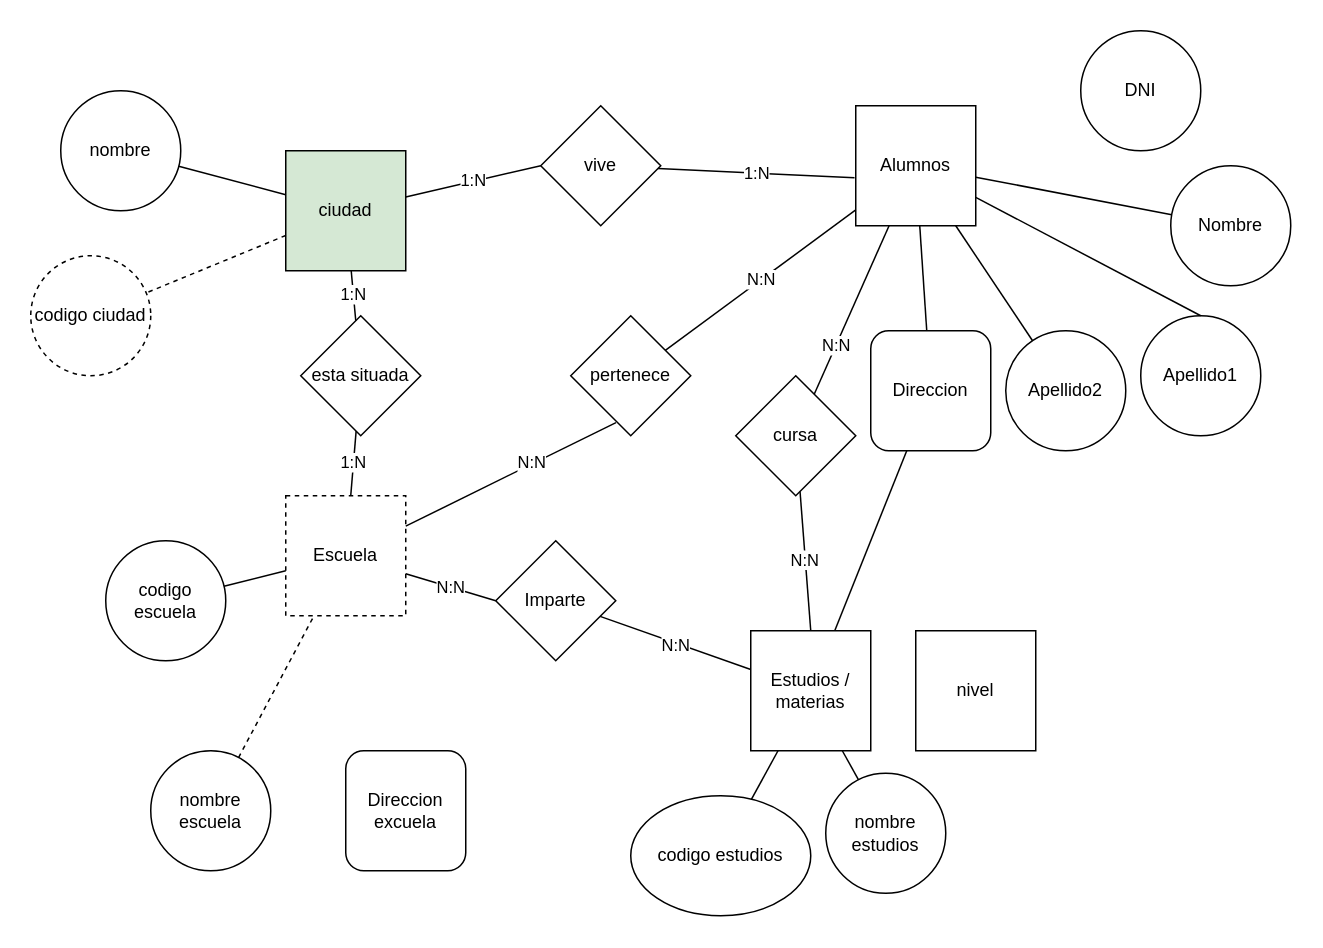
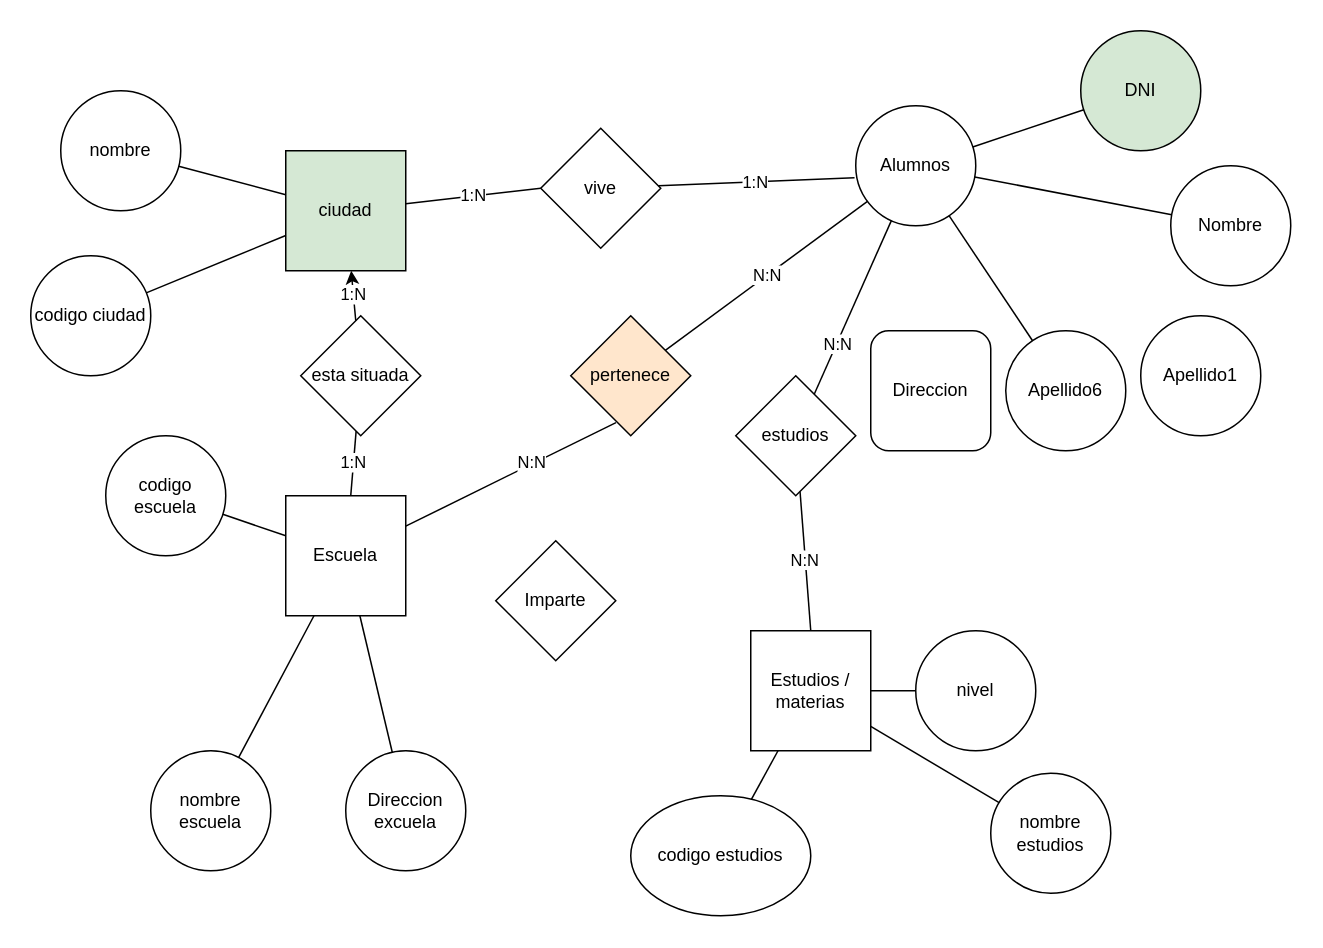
- <mxCell id="8" value="DNI" style="ellipse;whiteSpace=wrap;html=1;aspect=fixed;" vertex="1" parent="1"><mxGeometry x="720" y="20" width="80" height="80" as="geometry" /></mxCell>
+ <mxCell id="8" value="DNI" style="ellipse;whiteSpace=wrap;html=1;aspect=fixed;fillColor=#d5e8d4;" vertex="1" parent="1"><mxGeometry x="720" y="20" width="80" height="80" as="geometry" /></mxCell>
+ <mxCell id="9" value="" style="endArrow=none;html=1;rounded=0;" edge="1" parent="1" source="7" target="8"><mxGeometry width="50" height="50" relative="1" as="geometry"><mxPoint x="450" y="370" as="sourcePoint" /><mxPoint x="500" y="320" as="targetPoint" /></mxGeometry></mxCell>
- <mxCell id="20" value="vive" style="rhombus;whiteSpace=wrap;html=1;" vertex="1" parent="1"><mxGeometry x="360" y="70" width="80" height="80" as="geometry" /></mxCell>
+ <mxCell id="20" value="vive" style="rhombus;whiteSpace=wrap;html=1;" vertex="1" parent="1"><mxGeometry x="360" y="85" width="80" height="80" as="geometry" /></mxCell>
- <mxCell id="7" value="Alumnos" style="whiteSpace=wrap;html=1;aspect=fixed;" vertex="1" parent="1"><mxGeometry x="570" y="70" width="80" height="80" as="geometry" /></mxCell>
+ <mxCell id="7" value="Alumnos" style="ellipse;whiteSpace=wrap;html=1;aspect=fixed;" vertex="1" parent="1"><mxGeometry x="570" y="70" width="80" height="80" as="geometry" /></mxCell>
- <mxCell id="15" value="" style="endArrow=none;html=1;rounded=0;exitX=0.5;exitY=0;exitDx=0;exitDy=0;" edge="1" parent="1" source="11" target="7"><mxGeometry width="50" height="50" relative="1" as="geometry"><mxPoint x="724.223" y="202.111" as="sourcePoint" /><mxPoint x="640" y="160" as="targetPoint" /></mxGeometry></mxCell>
- <mxCell id="6" value="" style="endArrow=none;html=1;rounded=0;dashed=1;" edge="1" parent="1" source="3" target="2"><mxGeometry width="50" height="50" relative="1" as="geometry"><mxPoint x="450" y="370" as="sourcePoint" /><mxPoint x="500" y="320" as="targetPoint" /></mxGeometry></mxCell>
+ <mxCell id="6" value="" style="endArrow=none;html=1;rounded=0;" edge="1" parent="1" source="3" target="2"><mxGeometry width="50" height="50" relative="1" as="geometry"><mxPoint x="450" y="370" as="sourcePoint" /><mxPoint x="500" y="320" as="targetPoint" /></mxGeometry></mxCell>
- <mxCell id="29" value="1:N" style="endArrow=none;html=1;rounded=0;" edge="1" parent="1" source="28" target="3"><mxGeometry width="50" height="50" relative="1" as="geometry"><mxPoint x="450" y="360" as="sourcePoint" /><mxPoint x="500" y="310" as="targetPoint" /></mxGeometry></mxCell>
+ <mxCell id="29" value="1:N" style="endArrow=classic;html=1;rounded=0;" edge="1" parent="1" source="28" target="3"><mxGeometry width="50" height="50" relative="1" as="geometry"><mxPoint x="450" y="360" as="sourcePoint" /><mxPoint x="500" y="310" as="targetPoint" /></mxGeometry></mxCell>
- <mxCell id="17" value="" style="endArrow=none;html=1;rounded=0;" edge="1" parent="1" source="13" target="7"><mxGeometry width="50" height="50" relative="1" as="geometry"><mxPoint x="744.223" y="222.111" as="sourcePoint" /><mxPoint x="660" y="180" as="targetPoint" /></mxGeometry></mxCell>
- <mxCell id="2" value="codigo ciudad" style="ellipse;whiteSpace=wrap;html=1;aspect=fixed;dashed=1;" vertex="1" parent="1"><mxGeometry x="20" y="170" width="80" height="80" as="geometry" /></mxCell>
+ <mxCell id="2" value="codigo ciudad" style="ellipse;whiteSpace=wrap;html=1;aspect=fixed;" vertex="1" parent="1"><mxGeometry x="20" y="170" width="80" height="80" as="geometry" /></mxCell>
- <mxCell id="40" value="pertenece" style="rhombus;whiteSpace=wrap;html=1;" vertex="1" parent="1"><mxGeometry x="380" y="210" width="80" height="80" as="geometry" /></mxCell>
+ <mxCell id="40" value="pertenece" style="rhombus;whiteSpace=wrap;html=1;fillColor=#ffe6cc;" vertex="1" parent="1"><mxGeometry x="380" y="210" width="80" height="80" as="geometry" /></mxCell>
- <mxCell id="12" value="Apellido2" style="ellipse;whiteSpace=wrap;html=1;aspect=fixed;" vertex="1" parent="1"><mxGeometry x="670" y="220" width="80" height="80" as="geometry" /></mxCell>
+ <mxCell id="12" value="Apellido6" style="ellipse;whiteSpace=wrap;html=1;aspect=fixed;" vertex="1" parent="1"><mxGeometry x="670" y="220" width="80" height="80" as="geometry" /></mxCell>
- <mxCell id="36" value="cursa" style="rhombus;whiteSpace=wrap;html=1;" vertex="1" parent="1"><mxGeometry x="490" y="250" width="80" height="80" as="geometry" /></mxCell>
+ <mxCell id="36" value="estudios" style="rhombus;whiteSpace=wrap;html=1;" vertex="1" parent="1"><mxGeometry x="490" y="250" width="80" height="80" as="geometry" /></mxCell>
- <mxCell id="49" value="" style="endArrow=none;html=1;rounded=0;" edge="1" parent="1" source="31" target="13"><mxGeometry width="50" height="50" relative="1" as="geometry"><mxPoint x="450" y="340" as="sourcePoint" /><mxPoint x="500" y="290" as="targetPoint" /></mxGeometry></mxCell>
+ <mxCell id="49" value="" style="endArrow=none;html=1;rounded=0;" edge="1" parent="1" source="31" target="48"><mxGeometry width="50" height="50" relative="1" as="geometry"><mxPoint x="450" y="340" as="sourcePoint" /><mxPoint x="500" y="290" as="targetPoint" /></mxGeometry></mxCell>
- <mxCell id="18" value="Escuela" style="whiteSpace=wrap;html=1;aspect=fixed;dashed=1;" vertex="1" parent="1"><mxGeometry x="190" y="330" width="80" height="80" as="geometry" /></mxCell>
+ <mxCell id="18" value="Escuela" style="whiteSpace=wrap;html=1;aspect=fixed;" vertex="1" parent="1"><mxGeometry x="190" y="330" width="80" height="80" as="geometry" /></mxCell>
- <mxCell id="45" value="N:N" style="endArrow=none;html=1;rounded=0;entryX=0;entryY=0.5;entryDx=0;entryDy=0;" edge="1" parent="1" source="18" target="44"><mxGeometry width="50" height="50" relative="1" as="geometry"><mxPoint x="450" y="340" as="sourcePoint" /><mxPoint x="500" y="290" as="targetPoint" /></mxGeometry></mxCell>
- <mxCell id="19" value="codigo escuela" style="ellipse;whiteSpace=wrap;html=1;aspect=fixed;" vertex="1" parent="1"><mxGeometry x="70" y="360" width="80" height="80" as="geometry" /></mxCell>
+ <mxCell id="19" value="codigo escuela" style="ellipse;whiteSpace=wrap;html=1;aspect=fixed;" vertex="1" parent="1"><mxGeometry x="70" y="290" width="80" height="80" as="geometry" /></mxCell>
- <mxCell id="46" value="" style="endArrow=none;html=1;rounded=0;" edge="1" parent="1" source="44" target="31"><mxGeometry width="50" height="50" relative="1" as="geometry"><mxPoint x="450" y="340" as="sourcePoint" /><mxPoint x="500" y="290" as="targetPoint" /></mxGeometry></mxCell>
- <mxCell id="47" value="N:N" style="edgeLabel;html=1;align=center;verticalAlign=middle;resizable=0;points=[];" vertex="1" connectable="0" parent="46"><mxGeometry x="-0.644" y="1" relative="1" as="geometry"><mxPoint x="32" y="14" as="offset" /></mxGeometry></mxCell>
+ <mxCell id="27" value="" style="endArrow=none;html=1;rounded=0;" edge="1" parent="1" source="26" target="18"><mxGeometry width="50" height="50" relative="1" as="geometry"><mxPoint x="538.454" y="274.511" as="sourcePoint" /><mxPoint x="598.947" y="160" as="targetPoint" /></mxGeometry></mxCell>
- <mxCell id="25" value="" style="endArrow=none;html=1;rounded=0;dashed=1;" edge="1" parent="1" source="24" target="18"><mxGeometry width="50" height="50" relative="1" as="geometry"><mxPoint x="450" y="360" as="sourcePoint" /><mxPoint x="500" y="310" as="targetPoint" /></mxGeometry></mxCell>
+ <mxCell id="25" value="" style="endArrow=none;html=1;rounded=0;" edge="1" parent="1" source="24" target="18"><mxGeometry width="50" height="50" relative="1" as="geometry"><mxPoint x="450" y="360" as="sourcePoint" /><mxPoint x="500" y="310" as="targetPoint" /></mxGeometry></mxCell>
- <mxCell id="48" value="nivel" style="whiteSpace=wrap;html=1;aspect=fixed;rounded=0;" vertex="1" parent="1"><mxGeometry x="610" y="420" width="80" height="80" as="geometry" /></mxCell>
+ <mxCell id="48" value="nivel" style="ellipse;whiteSpace=wrap;html=1;aspect=fixed;" vertex="1" parent="1"><mxGeometry x="610" y="420" width="80" height="80" as="geometry" /></mxCell>
- <mxCell id="26" value="Direccion excuela" style="whiteSpace=wrap;html=1;aspect=fixed;rounded=1;" vertex="1" parent="1"><mxGeometry x="230" y="500" width="80" height="80" as="geometry" /></mxCell>
+ <mxCell id="26" value="Direccion excuela" style="ellipse;whiteSpace=wrap;html=1;aspect=fixed;" vertex="1" parent="1"><mxGeometry x="230" y="500" width="80" height="80" as="geometry" /></mxCell>
- <mxCell id="33" value="nombre estudios" style="ellipse;whiteSpace=wrap;html=1;aspect=fixed;" vertex="1" parent="1"><mxGeometry x="550" y="515" width="80" height="80" as="geometry" /></mxCell>
+ <mxCell id="33" value="nombre estudios" style="ellipse;whiteSpace=wrap;html=1;aspect=fixed;" vertex="1" parent="1"><mxGeometry x="660" y="515" width="80" height="80" as="geometry" /></mxCell>
